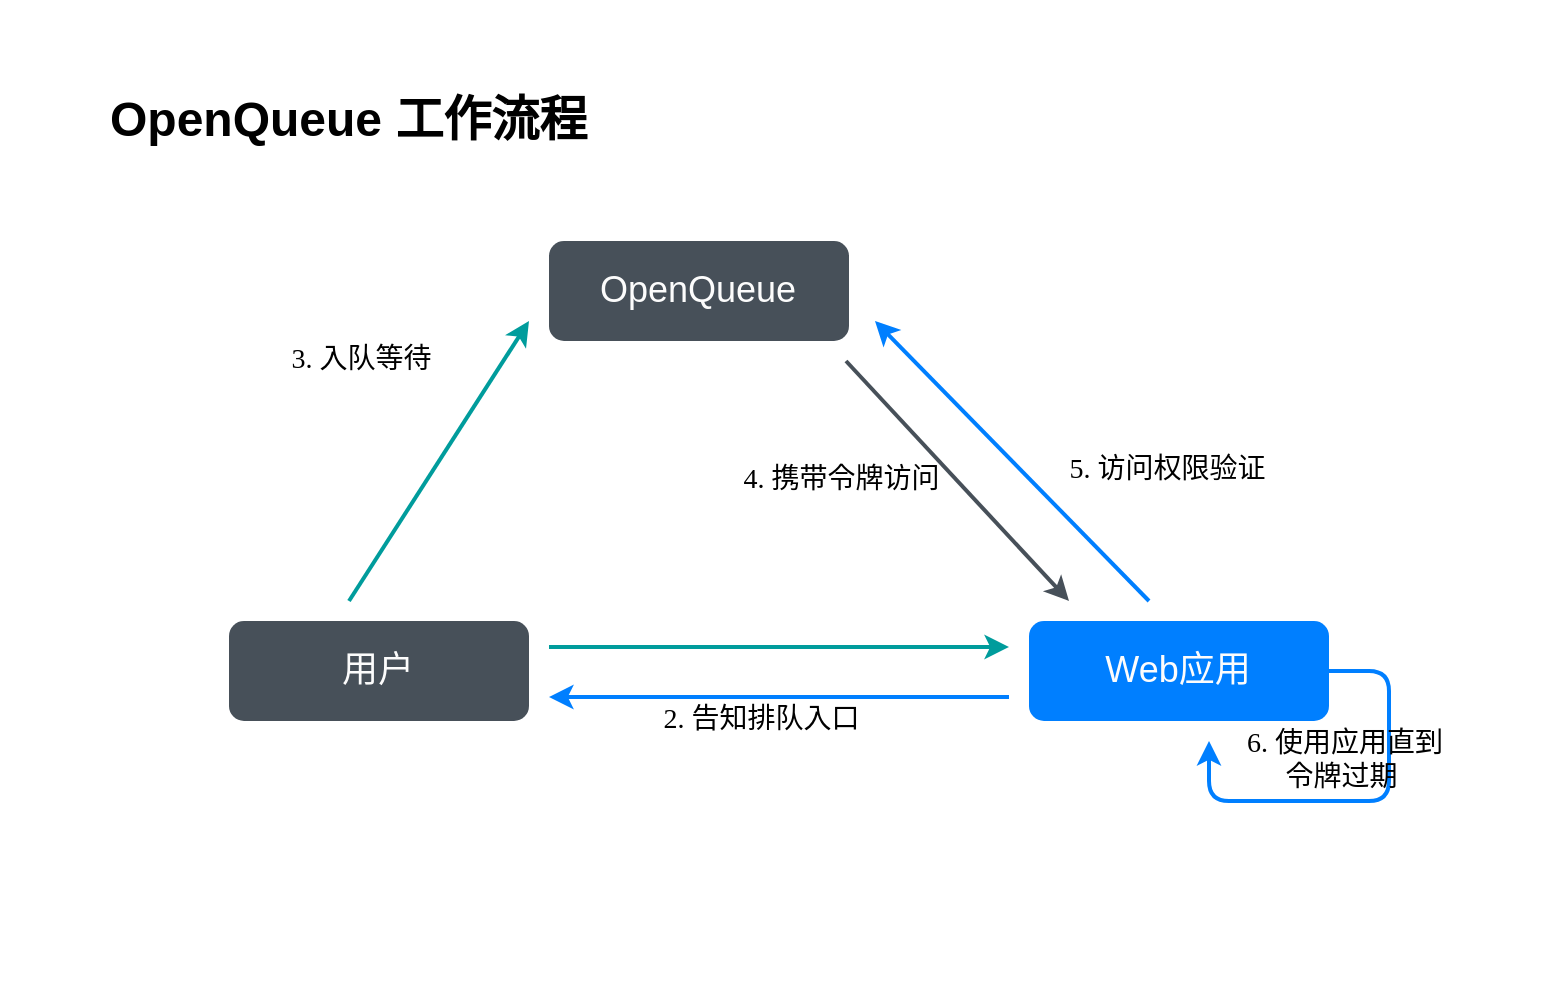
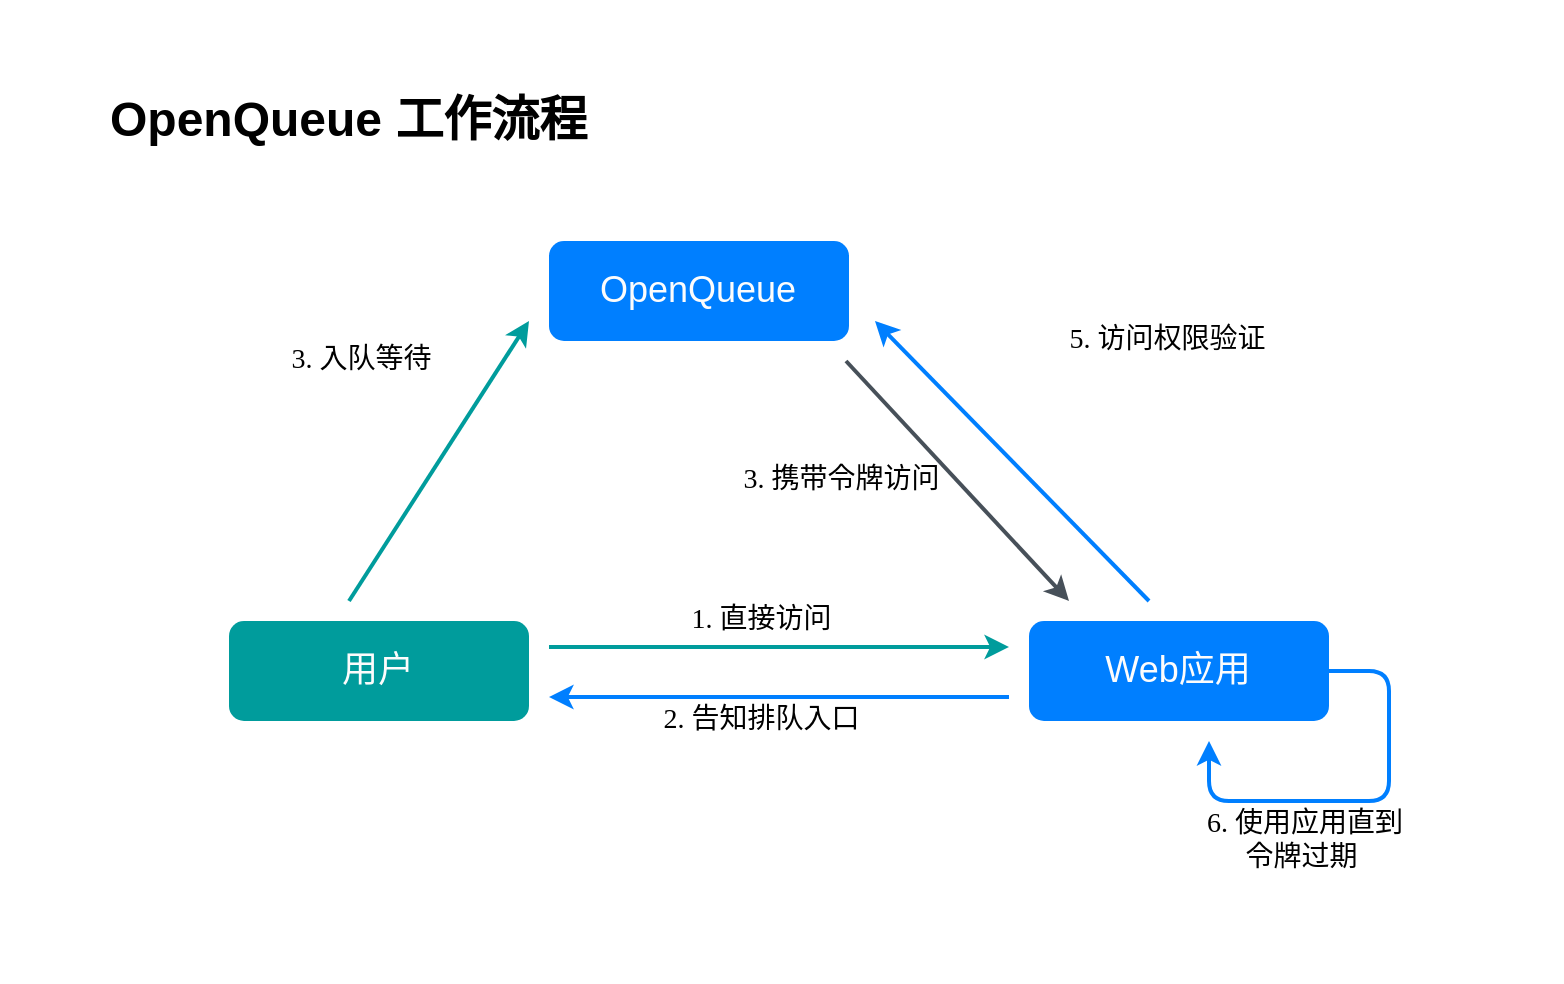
- <mxCell id="5" value="&lt;font color=&quot;#fcfcfc&quot;&gt;&lt;span style=&quot;font-size: 18px&quot;&gt;OpenQueue&lt;/span&gt;&lt;/font&gt;" style="rounded=1;whiteSpace=wrap;html=1;fillColor=#475059;strokeColor=none;" parent="1" vertex="1"><mxGeometry x="274" y="120" width="150" height="50" as="geometry" /></mxCell>
+ <mxCell id="5" value="&lt;font color=&quot;#fcfcfc&quot;&gt;&lt;span style=&quot;font-size: 18px&quot;&gt;OpenQueue&lt;/span&gt;&lt;/font&gt;" style="rounded=1;whiteSpace=wrap;html=1;fillColor=#007fff;strokeColor=none;" parent="1" vertex="1"><mxGeometry x="274" y="120" width="150" height="50" as="geometry" /></mxCell>
- <mxCell id="15" value="&lt;font style=&quot;font-size: 14px&quot; face=&quot;Verdana&quot;&gt;5. 访问权限验证&amp;nbsp;&lt;/font&gt;" style="text;html=1;strokeColor=none;fillColor=none;align=center;verticalAlign=middle;whiteSpace=wrap;rounded=0;" parent="1" vertex="1"><mxGeometry x="507" y="225" width="157" height="20" as="geometry" /></mxCell>
+ <mxCell id="15" value="&lt;font style=&quot;font-size: 14px&quot; face=&quot;Verdana&quot;&gt;5. 访问权限验证&amp;nbsp;&lt;/font&gt;" style="text;html=1;strokeColor=none;fillColor=none;align=center;verticalAlign=middle;whiteSpace=wrap;rounded=0;" parent="1" vertex="1"><mxGeometry x="507" y="160" width="157" height="20" as="geometry" /></mxCell>
- <mxCell id="12" value="&lt;font style=&quot;font-size: 14px&quot; face=&quot;Verdana&quot;&gt;4. 携带令牌访问&amp;nbsp;&lt;/font&gt;" style="text;html=1;strokeColor=none;fillColor=none;align=center;verticalAlign=middle;whiteSpace=wrap;rounded=0;" parent="1" vertex="1"><mxGeometry x="344" y="230" width="157" height="20" as="geometry" /></mxCell>
+ <mxCell id="12" value="&lt;font style=&quot;font-size: 14px&quot; face=&quot;Verdana&quot;&gt;3. 携带令牌访问&amp;nbsp;&lt;/font&gt;" style="text;html=1;strokeColor=none;fillColor=none;align=center;verticalAlign=middle;whiteSpace=wrap;rounded=0;" parent="1" vertex="1"><mxGeometry x="344" y="230" width="157" height="20" as="geometry" /></mxCell>
+ <mxCell id="7" value="&lt;font style=&quot;font-size: 14px&quot; face=&quot;Verdana&quot;&gt;1. 直接访问&amp;nbsp;&lt;/font&gt;" style="text;html=1;strokeColor=none;fillColor=none;align=center;verticalAlign=middle;whiteSpace=wrap;rounded=0;" parent="1" vertex="1"><mxGeometry x="304" y="300" width="157" height="20" as="geometry" /></mxCell>
- <mxCell id="3" value="&lt;font style=&quot;font-size: 18px&quot; color=&quot;#fcfcfc&quot;&gt;用户&lt;/font&gt;" style="rounded=1;whiteSpace=wrap;html=1;fillColor=#475059;strokeColor=none;" parent="1" vertex="1"><mxGeometry x="114" y="310" width="150" height="50" as="geometry" /></mxCell>
+ <mxCell id="3" value="&lt;font style=&quot;font-size: 18px&quot; color=&quot;#fcfcfc&quot;&gt;用户&lt;/font&gt;" style="rounded=1;whiteSpace=wrap;html=1;fillColor=#009C9C;strokeColor=none;" parent="1" vertex="1"><mxGeometry x="114" y="310" width="150" height="50" as="geometry" /></mxCell>
- <mxCell id="17" value="&lt;font style=&quot;font-size: 14px&quot; face=&quot;Verdana&quot;&gt;6. 使用应用直到&lt;br&gt;令牌过期&amp;nbsp;&lt;/font&gt;" style="text;html=1;strokeColor=none;fillColor=none;align=center;verticalAlign=middle;whiteSpace=wrap;rounded=0;" parent="1" vertex="1"><mxGeometry x="594" y="370" width="157" height="20" as="geometry" /></mxCell>
+ <mxCell id="17" value="&lt;font style=&quot;font-size: 14px&quot; face=&quot;Verdana&quot;&gt;6. 使用应用直到&lt;br&gt;令牌过期&amp;nbsp;&lt;/font&gt;" style="text;html=1;strokeColor=none;fillColor=none;align=center;verticalAlign=middle;whiteSpace=wrap;rounded=0;" parent="1" vertex="1"><mxGeometry x="574" y="410" width="157" height="20" as="geometry" /></mxCell>
